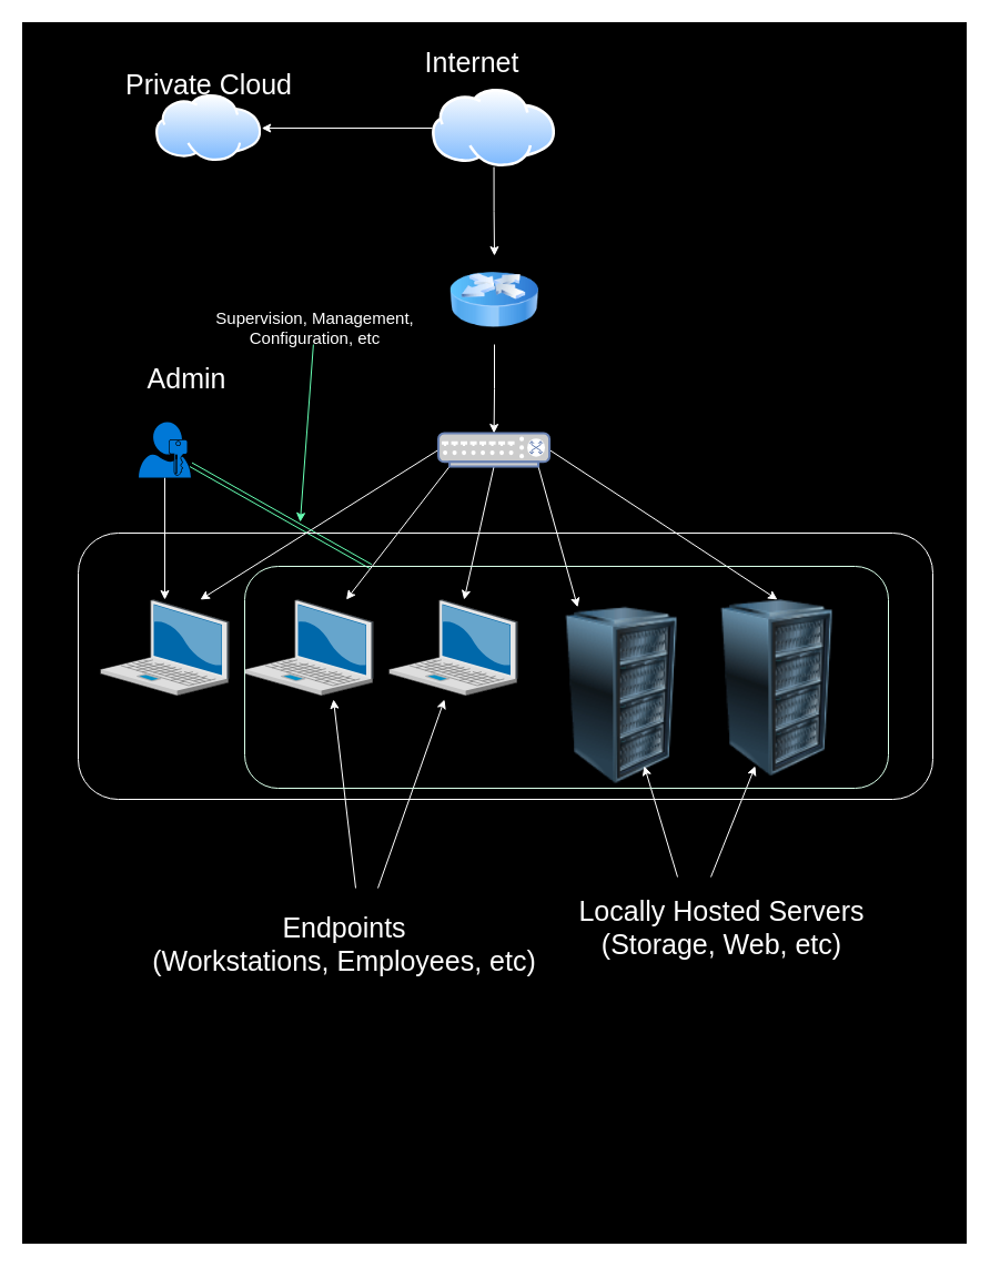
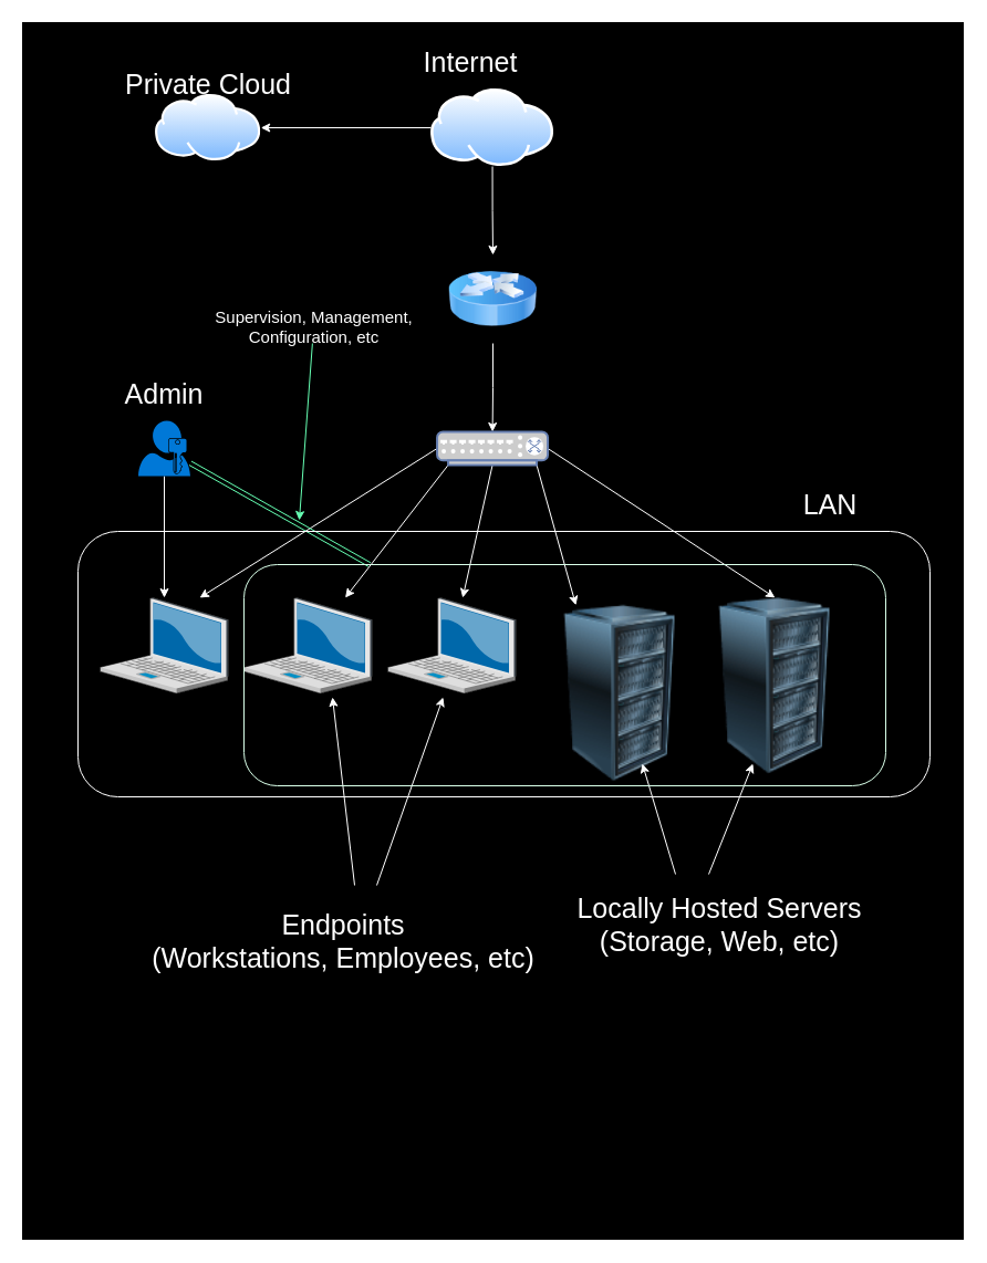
- <mxCell id="23" value="&lt;font style=&quot;font-size: 25px;&quot; color=&quot;#ffffff&quot;&gt;Admin&lt;/font&gt;" style="text;html=1;align=center;verticalAlign=middle;whiteSpace=wrap;rounded=0;" vertex="1" parent="1"><mxGeometry x="138" y="325" width="60" height="30" as="geometry" /></mxCell>
+ <mxCell id="23" value="&lt;font style=&quot;font-size: 25px;&quot; color=&quot;#ffffff&quot;&gt;Admin&lt;/font&gt;" style="text;html=1;align=center;verticalAlign=middle;whiteSpace=wrap;rounded=0;" vertex="1" parent="1"><mxGeometry x="118" y="340" width="60" height="30" as="geometry" /></mxCell>
+ <mxCell id="27" value="&lt;font style=&quot;font-size: 25px;&quot; color=&quot;#ffffff&quot;&gt;LAN &lt;br&gt;&lt;/font&gt;" style="text;html=1;align=center;verticalAlign=middle;whiteSpace=wrap;rounded=0;" vertex="1" parent="1"><mxGeometry x="720" y="440" width="60" height="30" as="geometry" /></mxCell>
